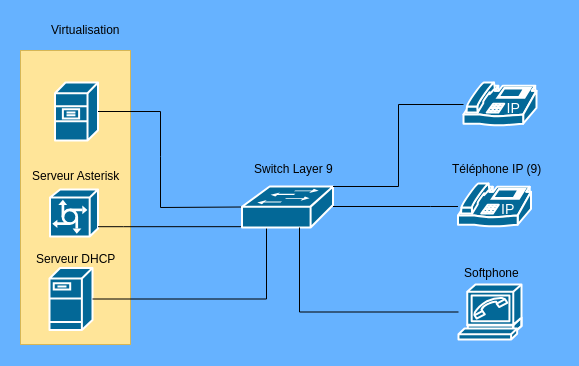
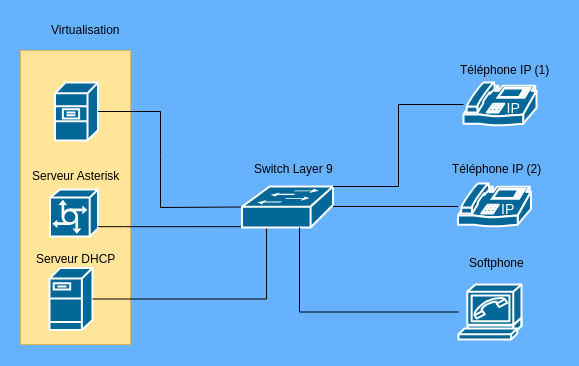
+ <mxCell id="21" value="Téléphone IP (1)" style="text;html=1;resizable=0;points=[];autosize=1;align=left;verticalAlign=top;spacingTop=-4;" vertex="1" parent="1"><mxGeometry x="457.5" y="60" width="99" height="14" as="geometry" /></mxCell>
- <mxCell id="20" value="Téléphone IP (9)" style="text;html=1;resizable=0;points=[];autosize=1;align=left;verticalAlign=top;spacingTop=-4;" vertex="1" parent="1"><mxGeometry x="450" y="159" width="99" height="14" as="geometry" /></mxCell>
+ <mxCell id="20" value="Téléphone IP (2)" style="text;html=1;resizable=0;points=[];autosize=1;align=left;verticalAlign=top;spacingTop=-4;" vertex="1" parent="1"><mxGeometry x="450" y="159" width="99" height="14" as="geometry" /></mxCell>
- <mxCell id="19" value="Softphone" style="text;html=1;resizable=0;points=[];autosize=1;align=left;verticalAlign=top;spacingTop=-4;" vertex="1" parent="1"><mxGeometry x="461.5" y="262.5" width="65" height="14" as="geometry" /></mxCell>
+ <mxCell id="19" value="Softphone" style="text;html=1;resizable=0;points=[];autosize=1;align=left;verticalAlign=top;spacingTop=-4;" vertex="1" parent="1"><mxGeometry x="466.5" y="252.5" width="65" height="14" as="geometry" /></mxCell>
